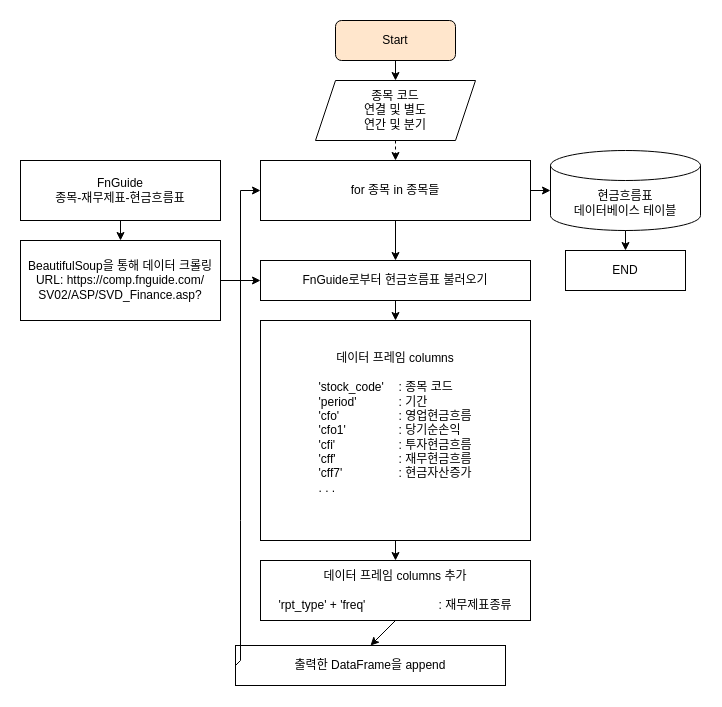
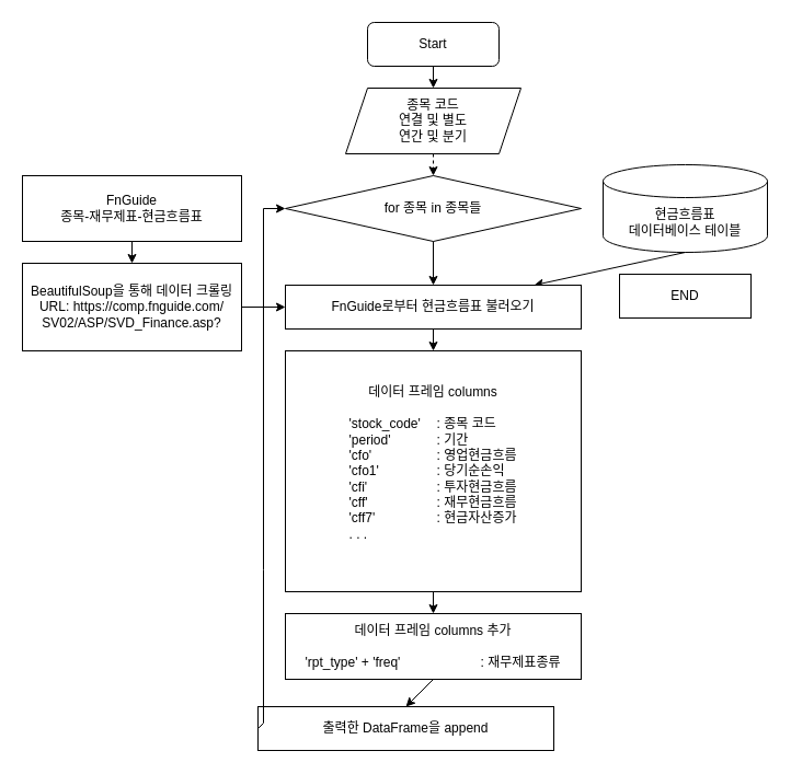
- <mxCell id="2" value="Start" style="rounded=1;whiteSpace=wrap;html=1;fillColor=#ffe6cc;" parent="1" vertex="1"><mxGeometry x="335" y="20" width="120" height="40" as="geometry" /></mxCell>
+ <mxCell id="2" value="Start" style="rounded=1;whiteSpace=wrap;html=1;" parent="1" vertex="1"><mxGeometry x="335" y="20" width="120" height="40" as="geometry" /></mxCell>
- <mxCell id="5" value="for 종목 in 종목들" style="whiteSpace=wrap;html=1;rounded=0;" parent="1" vertex="1"><mxGeometry x="260" y="160" width="270" height="60" as="geometry" /></mxCell>
+ <mxCell id="5" value="for 종목 in 종목들" style="rhombus;whiteSpace=wrap;html=1;" parent="1" vertex="1"><mxGeometry x="260" y="160" width="270" height="60" as="geometry" /></mxCell>
- <mxCell id="8" value="" style="endArrow=classic;html=1;rounded=0;exitX=1;exitY=0.5;exitDx=0;exitDy=0;entryX=0;entryY=0.5;entryDx=0;entryDy=0;entryPerimeter=0;" parent="1" source="5" target="7" edge="1"><mxGeometry width="50" height="50" relative="1" as="geometry"><mxPoint x="512.5" y="310" as="sourcePoint" /><mxPoint x="562.5" y="260" as="targetPoint" /></mxGeometry></mxCell>
- <mxCell id="9" value="" style="endArrow=classic;html=1;rounded=0;exitX=0.5;exitY=1;exitDx=0;exitDy=0;exitPerimeter=0;" parent="1" source="7" target="10" edge="1"><mxGeometry width="50" height="50" relative="1" as="geometry"><mxPoint x="545" y="290" as="sourcePoint" /><mxPoint x="640" y="250" as="targetPoint" /></mxGeometry></mxCell>
+ <mxCell id="9" value="" style="endArrow=classic;html=1;rounded=0;exitX=0.5;exitY=1;exitDx=0;exitDy=0;exitPerimeter=0;" parent="1" source="7" target="11" edge="1"><mxGeometry width="50" height="50" relative="1" as="geometry"><mxPoint x="545" y="290" as="sourcePoint" /><mxPoint x="640" y="250" as="targetPoint" /></mxGeometry></mxCell>
